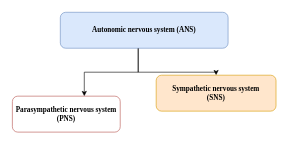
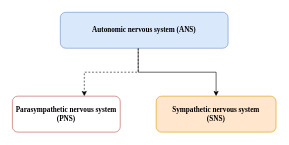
- <mxCell id="2" value="" style="edgeStyle=orthogonalEdgeStyle;rounded=0;orthogonalLoop=1;jettySize=auto;html=1;fontFamily=Garamond;fontStyle=1" edge="1" parent="1" source="3" target="4"><mxGeometry relative="1" as="geometry"><Array as="points"><mxPoint x="230" y="120" /><mxPoint x="140" y="120" /></Array></mxGeometry></mxCell>
+ <mxCell id="2" value="" style="edgeStyle=orthogonalEdgeStyle;rounded=0;orthogonalLoop=1;jettySize=auto;html=1;fontFamily=Garamond;fontStyle=1;dashed=1;" edge="1" parent="1" source="3" target="4"><mxGeometry relative="1" as="geometry"><Array as="points"><mxPoint x="230" y="120" /><mxPoint x="140" y="120" /></Array></mxGeometry></mxCell>
- <mxCell id="6" value="Sympathetic nervous system&lt;br&gt;(SNS)" style="whiteSpace=wrap;html=1;rounded=1;shadow=0;strokeWidth=1;glass=0;fontFamily=Garamond;fontStyle=1;fillColor=#ffe6cc;strokeColor=#d79b00;" vertex="1" parent="1"><mxGeometry x="260" y="125" width="200" height="60" as="geometry" /></mxCell>
+ <mxCell id="6" value="Sympathetic nervous system&lt;br&gt;(SNS)" style="whiteSpace=wrap;html=1;rounded=1;shadow=0;strokeWidth=1;glass=0;fontFamily=Garamond;fontStyle=1;fillColor=#ffe6cc;strokeColor=#d79b00;" vertex="1" parent="1"><mxGeometry x="260" y="160" width="200" height="60" as="geometry" /></mxCell>
